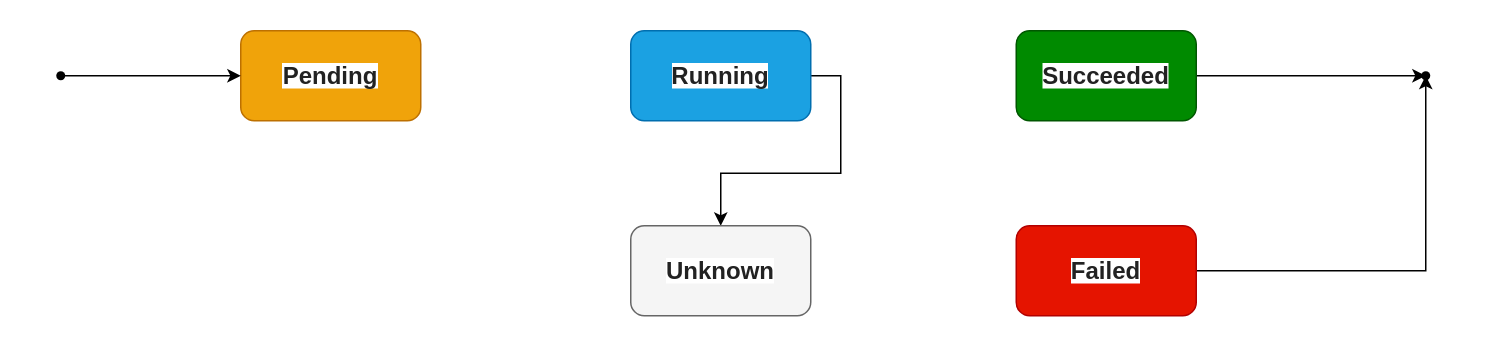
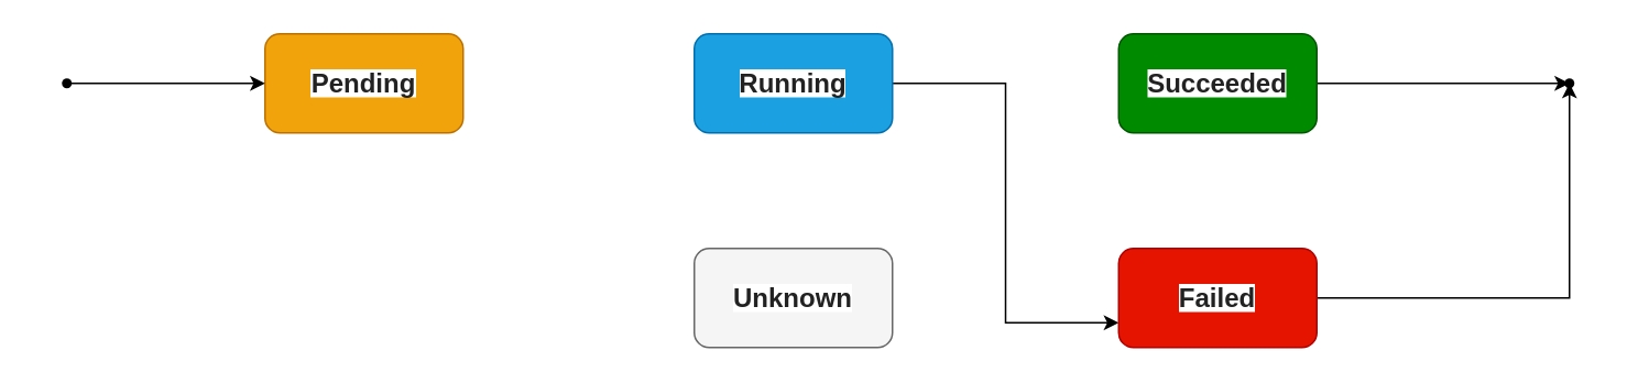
- <mxCell id="3" style="edgeStyle=orthogonalEdgeStyle;rounded=0;orthogonalLoop=1;jettySize=auto;html=1;exitX=1;exitY=0.5;exitDx=0;exitDy=0;" edge="1" parent="1" source="4" target="9"><mxGeometry relative="1" as="geometry" /></mxCell>
+ <mxCell id="3" style="edgeStyle=orthogonalEdgeStyle;rounded=0;orthogonalLoop=1;jettySize=auto;html=1;exitX=1;exitY=0.5;exitDx=0;exitDy=0;entryX=0;entryY=0.75;entryDx=0;entryDy=0;" edge="1" parent="1" source="4" target="8"><mxGeometry relative="1" as="geometry" /></mxCell>
